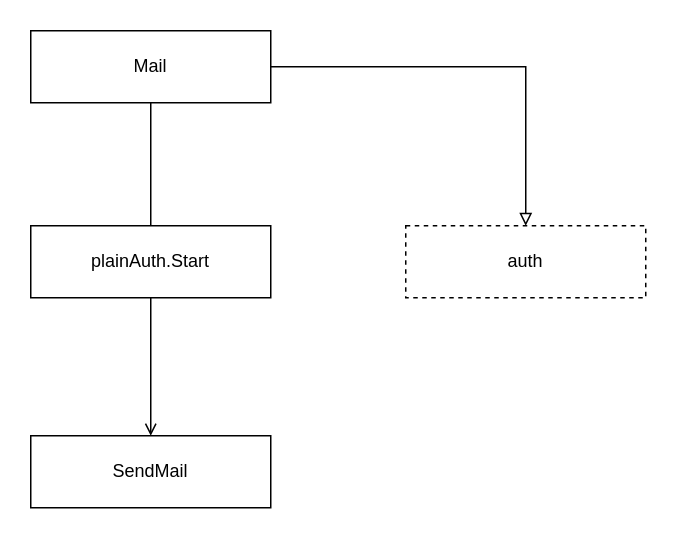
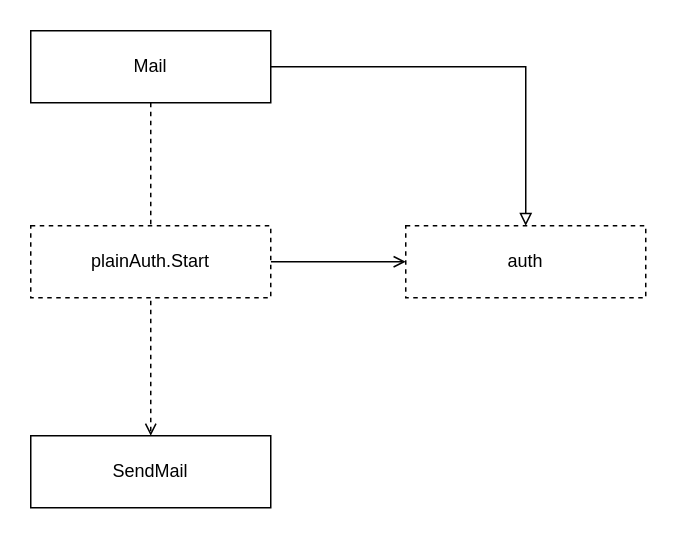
- <mxCell id="8" value="plainAuth.Start" style="rounded=0;whiteSpace=wrap;html=1;strokeColor=#000000;" vertex="1" parent="1"><mxGeometry x="20" y="150" width="160" height="48" as="geometry" /></mxCell>
+ <mxCell id="8" value="plainAuth.Start" style="rounded=0;whiteSpace=wrap;html=1;strokeColor=#000000;dashed=1;" vertex="1" parent="1"><mxGeometry x="20" y="150" width="160" height="48" as="geometry" /></mxCell>
+ <mxCell id="7" style="edgeStyle=orthogonalEdgeStyle;rounded=0;orthogonalLoop=1;jettySize=auto;html=1;exitX=1;exitY=0.5;exitDx=0;exitDy=0;entryX=0;entryY=0.5;entryDx=0;entryDy=0;endArrow=open;endFill=0;" edge="1" parent="1" source="8" target="2"><mxGeometry relative="1" as="geometry" /></mxCell>
- <mxCell id="4" style="edgeStyle=orthogonalEdgeStyle;rounded=0;orthogonalLoop=1;jettySize=auto;html=1;exitX=0.5;exitY=1;exitDx=0;exitDy=0;endArrow=open;endFill=0;" edge="1" parent="1" source="5" target="6"><mxGeometry relative="1" as="geometry" /></mxCell>
+ <mxCell id="4" style="edgeStyle=orthogonalEdgeStyle;rounded=0;orthogonalLoop=1;jettySize=auto;html=1;exitX=0.5;exitY=1;exitDx=0;exitDy=0;endArrow=open;endFill=0;dashed=1;" edge="1" parent="1" source="5" target="6"><mxGeometry relative="1" as="geometry" /></mxCell>
